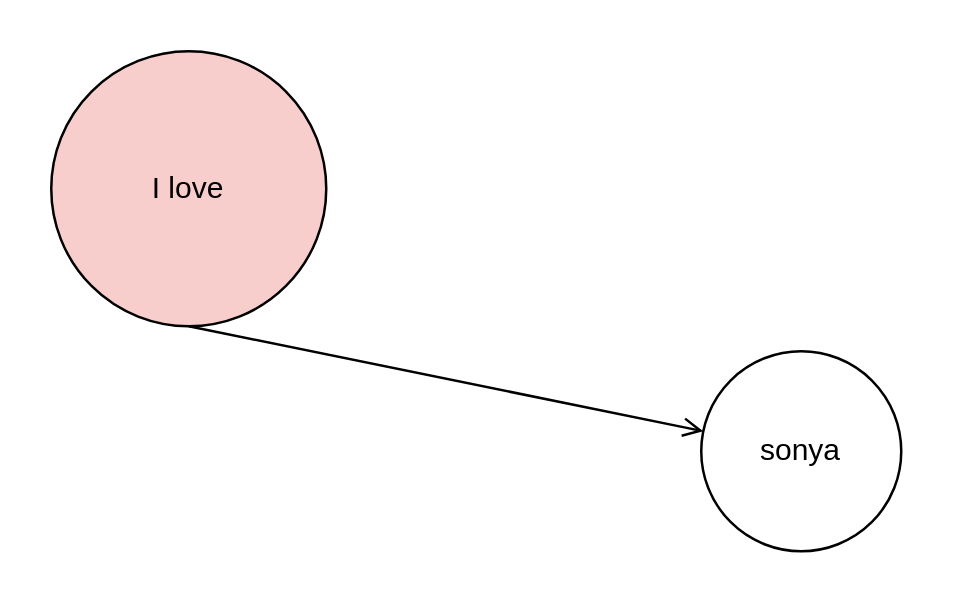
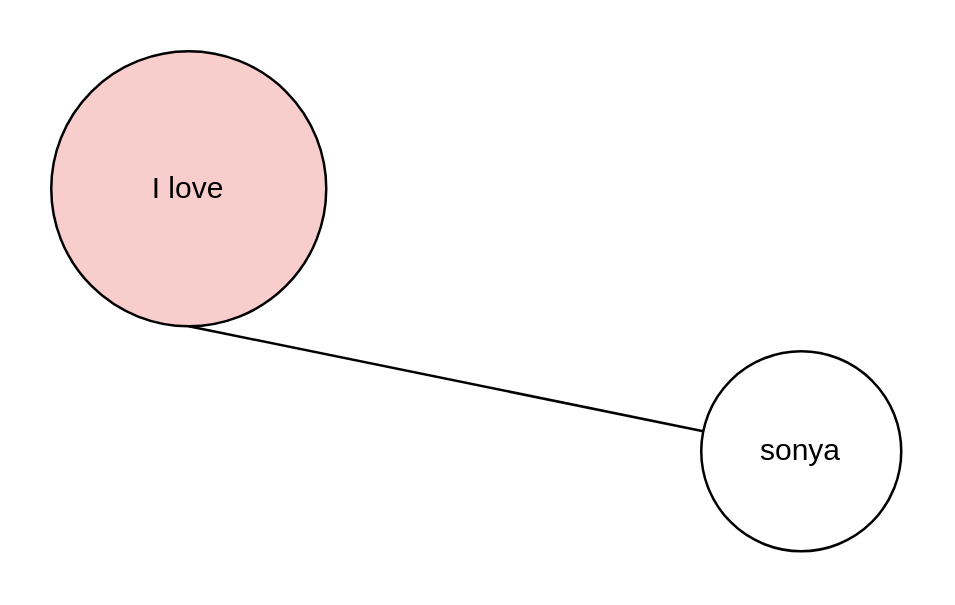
- <mxCell id="3" value="" style="endArrow=open;html=1;rounded=0;exitX=0.5;exitY=1;exitDx=0;exitDy=0;" edge="1" parent="1" source="2" target="4"><mxGeometry width="50" height="50" relative="1" as="geometry"><mxPoint x="60" y="270" as="sourcePoint" /><mxPoint x="70" y="140" as="targetPoint" /></mxGeometry></mxCell>
+ <mxCell id="3" value="" style="endArrow=none;html=1;rounded=0;exitX=0.5;exitY=1;exitDx=0;exitDy=0;" edge="1" parent="1" source="2" target="4"><mxGeometry width="50" height="50" relative="1" as="geometry"><mxPoint x="60" y="270" as="sourcePoint" /><mxPoint x="70" y="140" as="targetPoint" /></mxGeometry></mxCell>
